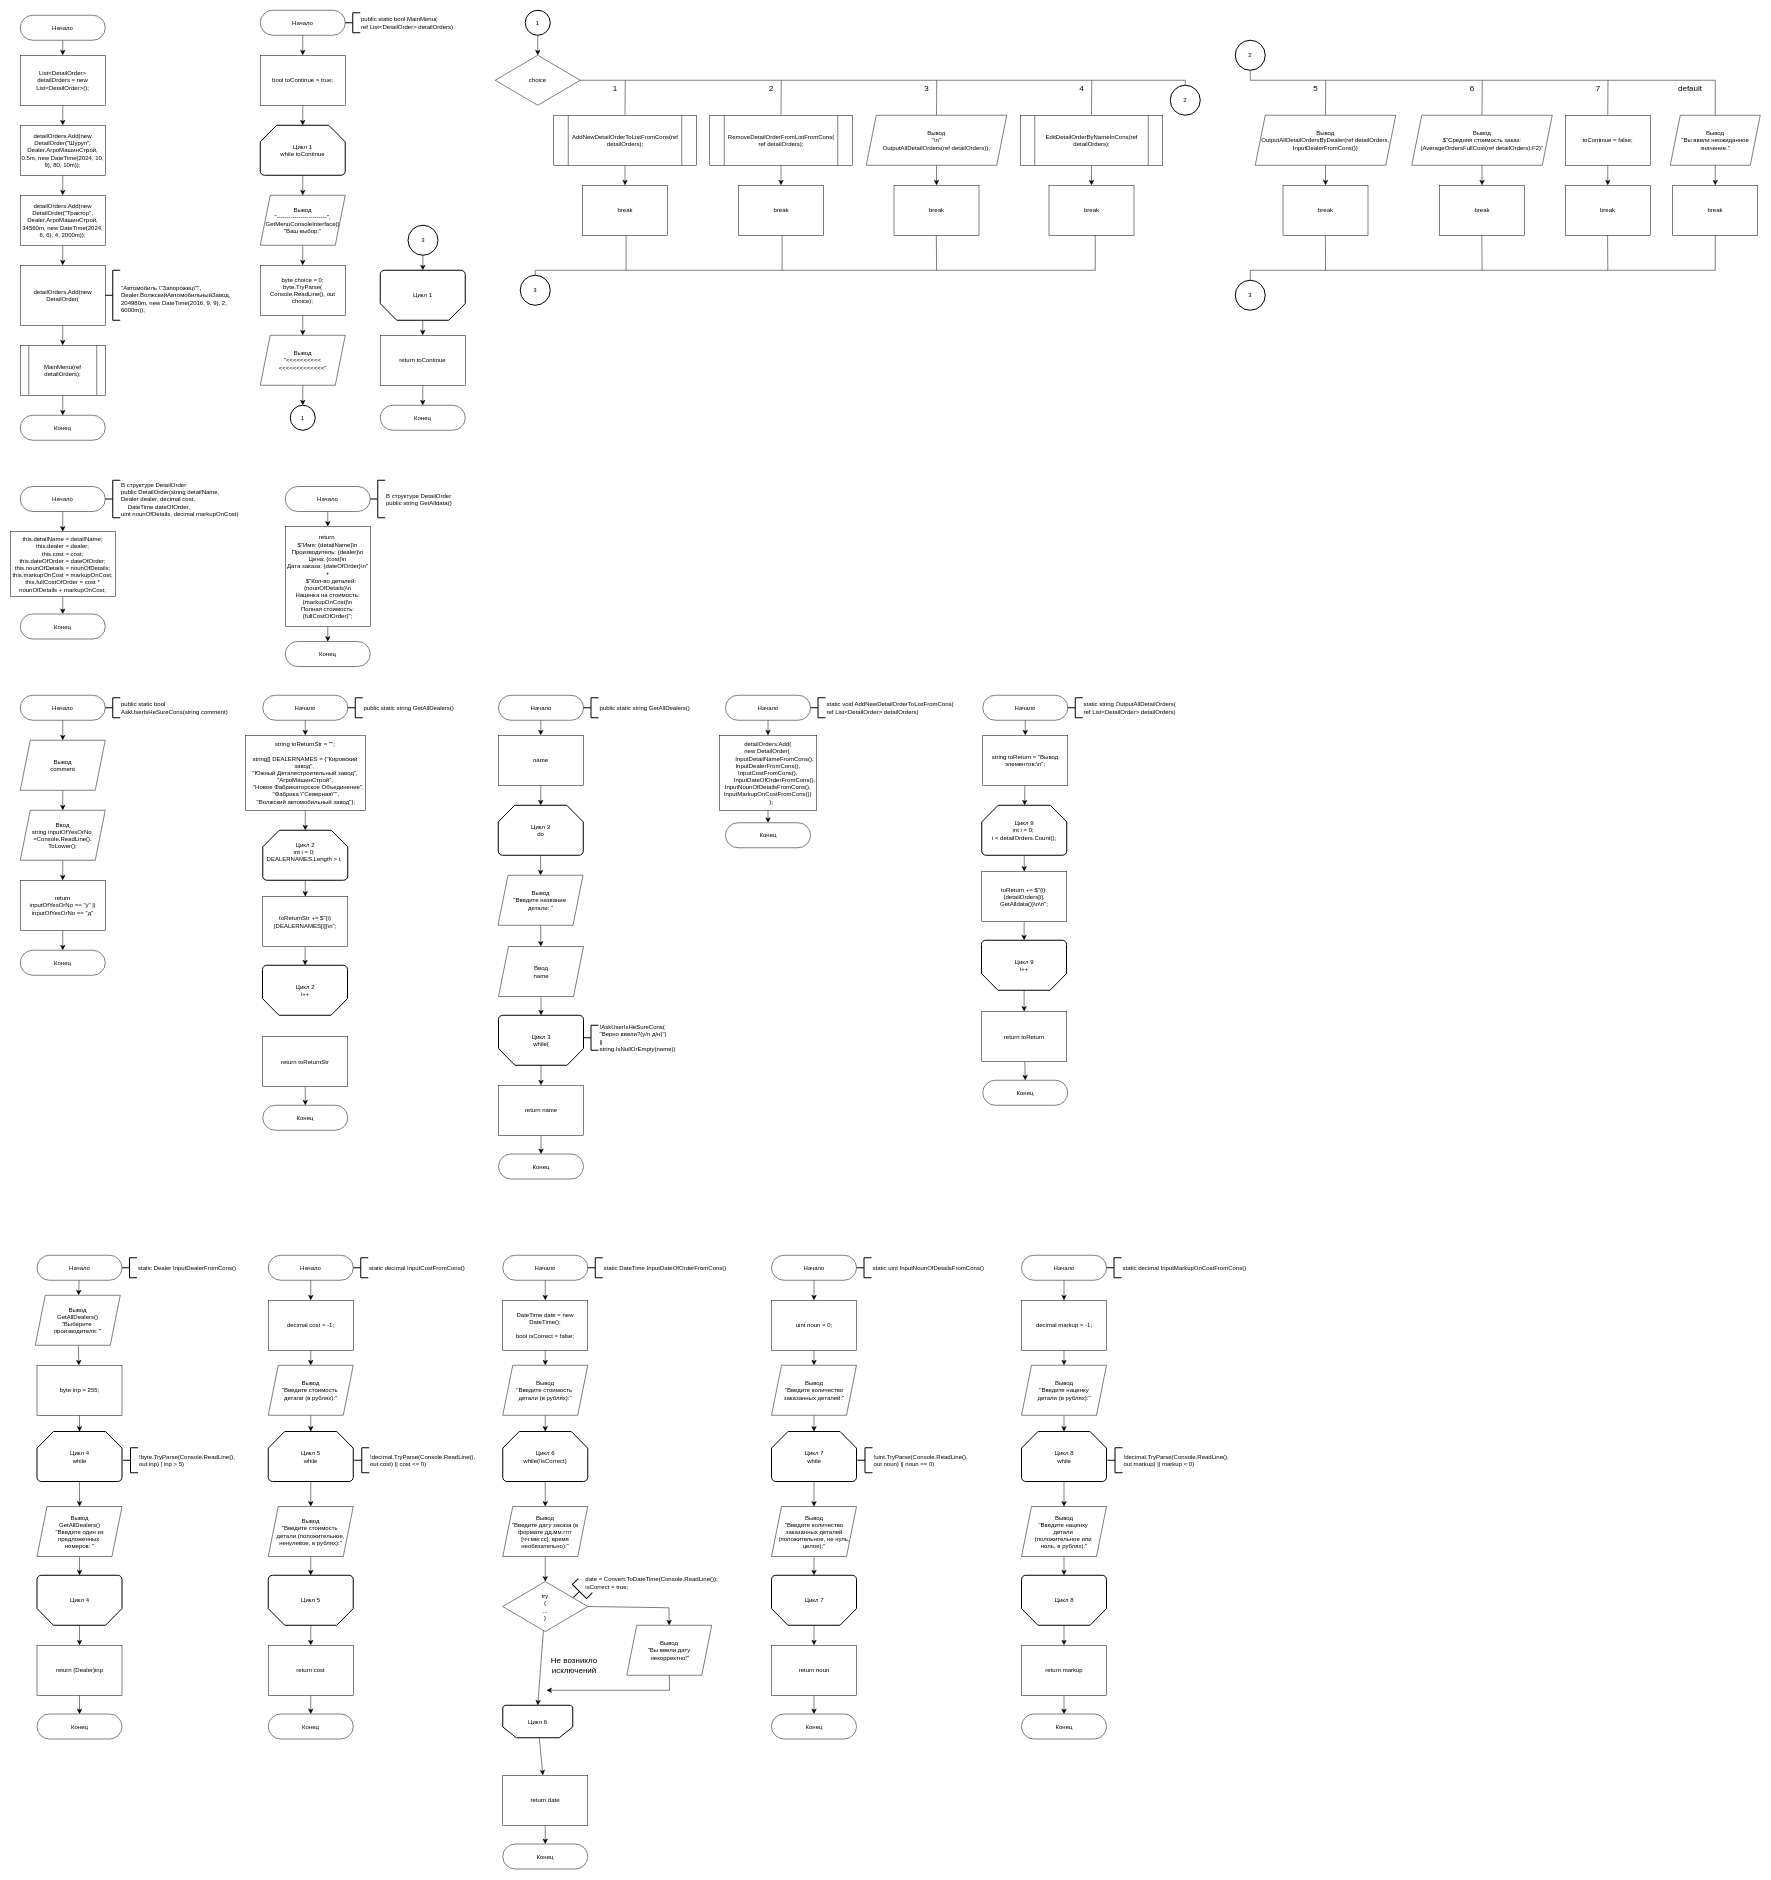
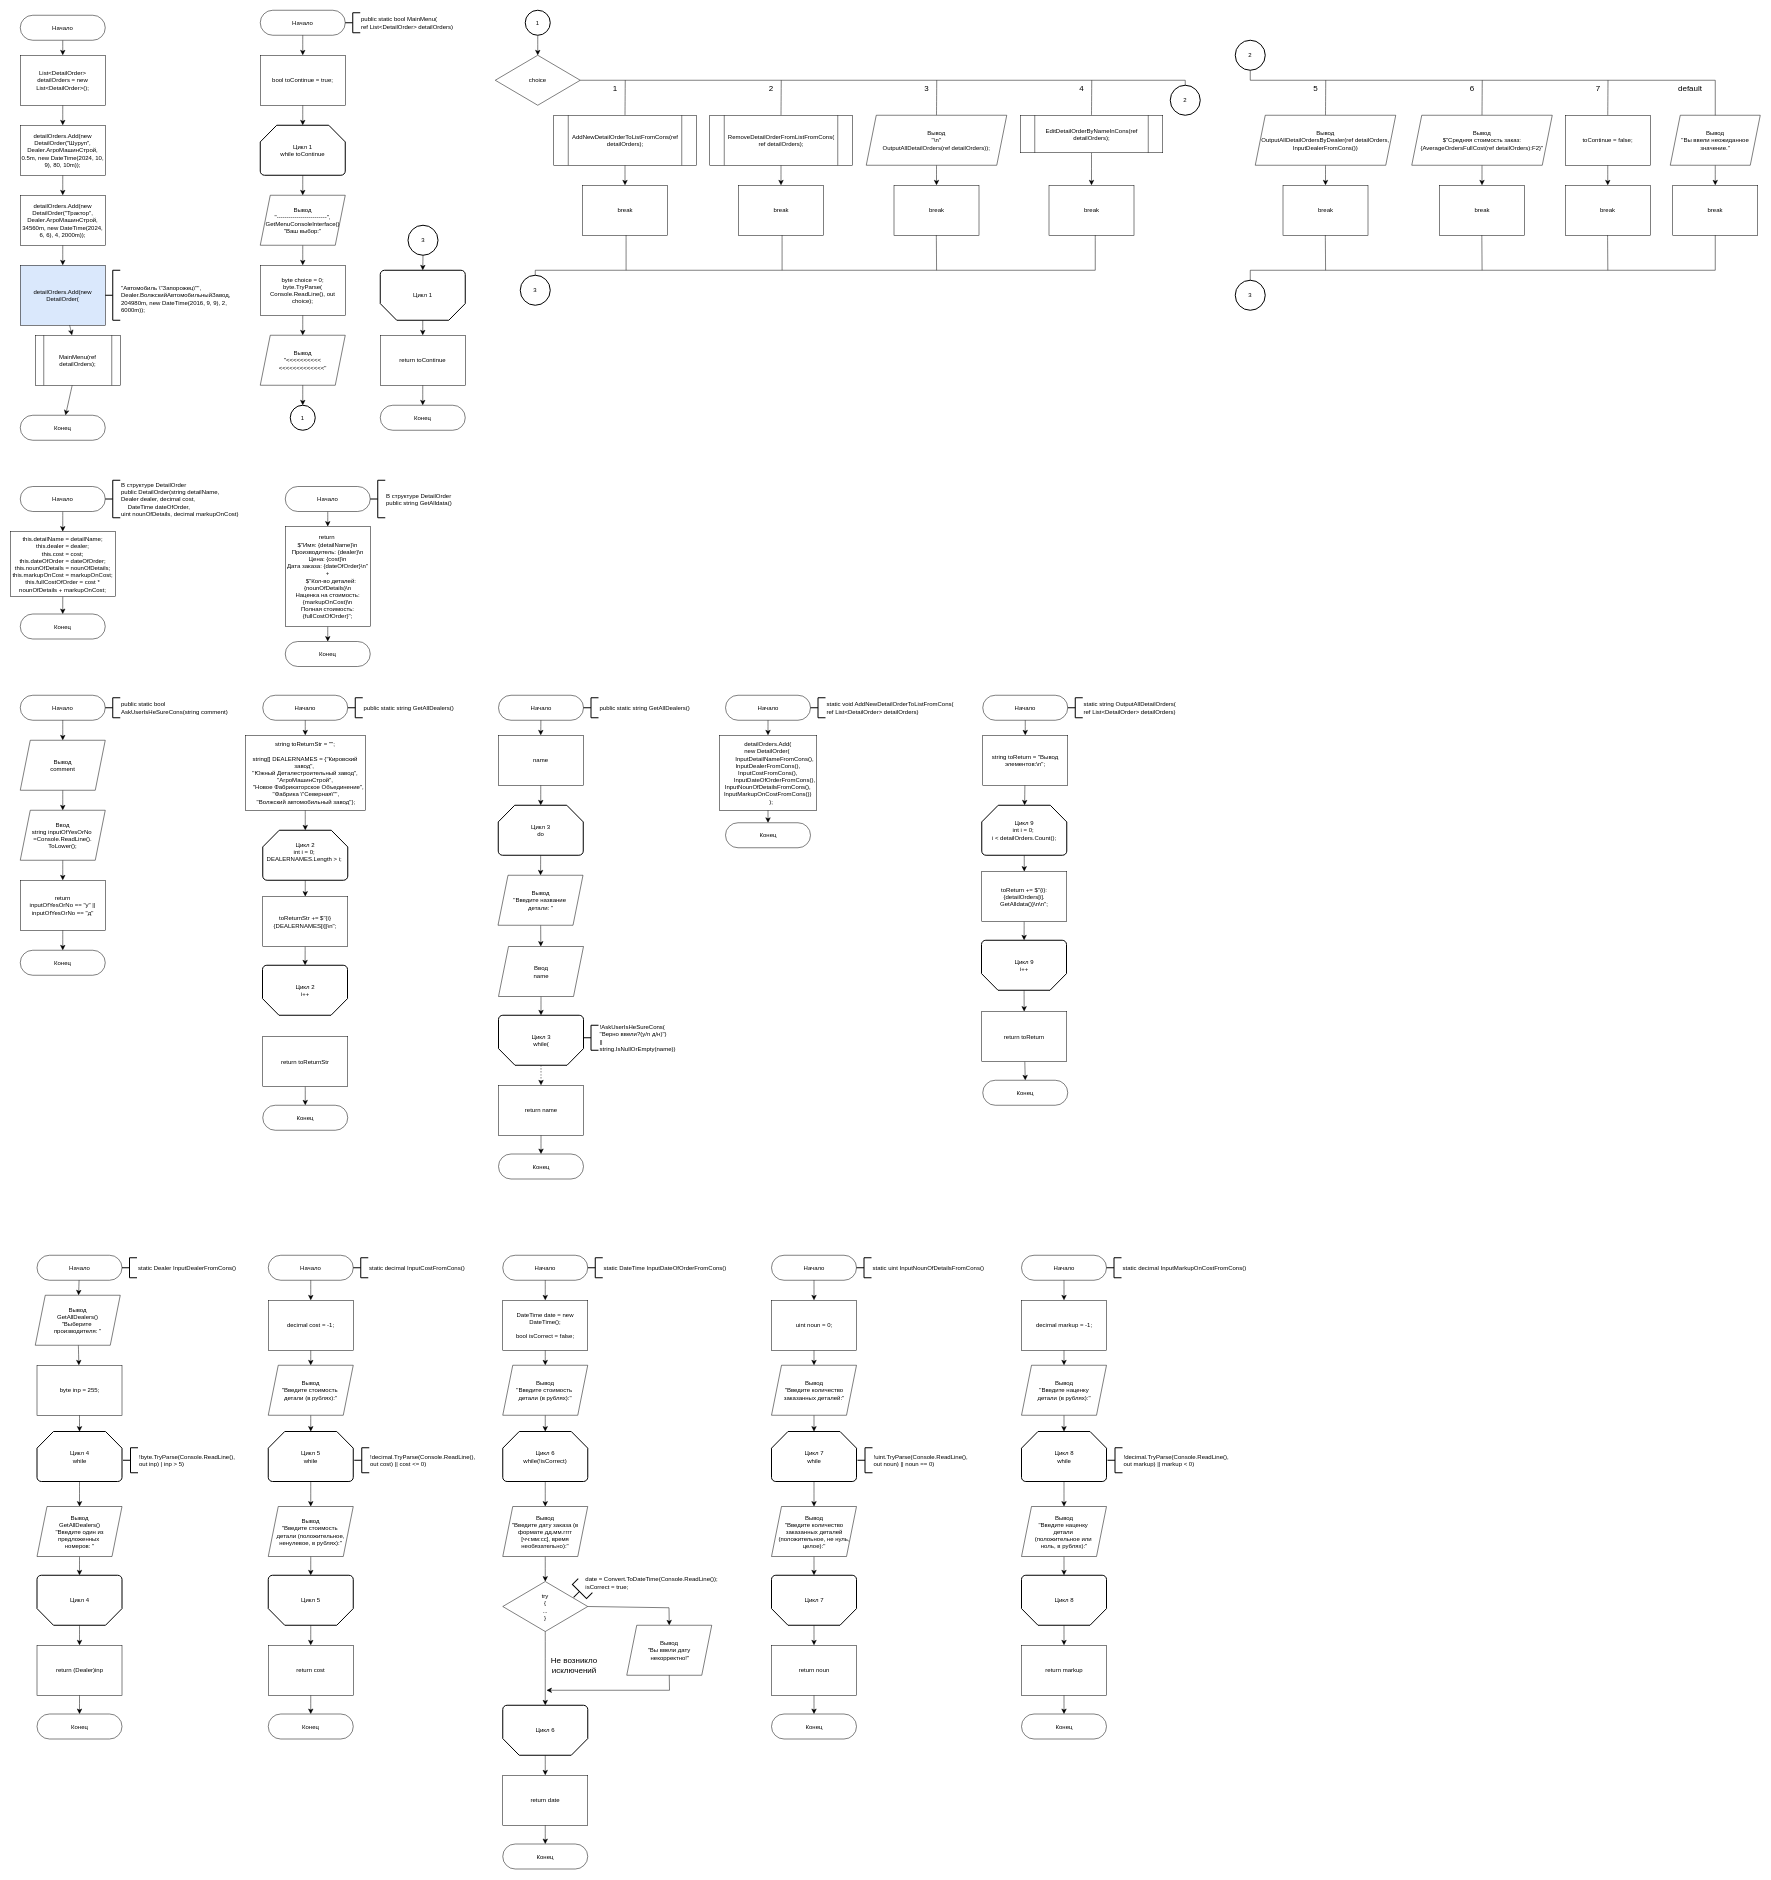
- <mxCell id="53" value="&lt;div&gt;EditDetailOrderByNameInCons(ref detailOrders);&lt;br&gt;&lt;/div&gt;" style="shape=process;whiteSpace=wrap;html=1;backgroundOutline=1;" vertex="1" parent="1"><mxGeometry x="2040" y="230" width="285" height="100" as="geometry" /></mxCell>
+ <mxCell id="53" value="&lt;div&gt;EditDetailOrderByNameInCons(ref detailOrders);&lt;br&gt;&lt;/div&gt;" style="shape=process;whiteSpace=wrap;html=1;backgroundOutline=1;" vertex="1" parent="1"><mxGeometry x="2040" y="230" width="285" height="75" as="geometry" /></mxCell>
- <mxCell id="14" value="detailOrders.Add(new DetailOrder(" style="rounded=0;whiteSpace=wrap;html=1;" vertex="1" parent="13"><mxGeometry width="170" height="120" as="geometry" /></mxCell>
+ <mxCell id="14" value="detailOrders.Add(new DetailOrder(" style="rounded=0;whiteSpace=wrap;html=1;fillColor=#dae8fc;" vertex="1" parent="13"><mxGeometry width="170" height="120" as="geometry" /></mxCell>
- <mxCell id="11" value="MainMenu(ref detailOrders);" style="shape=process;whiteSpace=wrap;html=1;backgroundOutline=1;" vertex="1" parent="1"><mxGeometry x="40" y="690" width="170" height="100" as="geometry" /></mxCell>
+ <mxCell id="11" value="MainMenu(ref detailOrders);" style="shape=process;whiteSpace=wrap;html=1;backgroundOutline=1;" vertex="1" parent="1"><mxGeometry x="70" y="670" width="170" height="100" as="geometry" /></mxCell>
- <mxCell id="142" value="" style="edgeStyle=none;curved=1;rounded=0;orthogonalLoop=1;jettySize=auto;html=1;fontSize=12;startSize=8;endSize=8;" edge="1" parent="1" source="143" target="145"><mxGeometry relative="1" as="geometry" /></mxCell>
+ <mxCell id="142" value="" style="edgeStyle=none;curved=1;rounded=0;orthogonalLoop=1;jettySize=auto;html=1;fontSize=12;startSize=8;endSize=8;dashed=1;" edge="1" parent="1" source="143" target="145"><mxGeometry relative="1" as="geometry" /></mxCell>
- <mxCell id="196" value="&lt;div&gt;Цикл 6&lt;/div&gt;" style="strokeWidth=2;html=1;shape=mxgraph.flowchart.loop_limit;whiteSpace=wrap;flipV=1;" vertex="1" parent="1"><mxGeometry x="1005" y="3410" width="140" height="65" as="geometry" /></mxCell>
+ <mxCell id="196" value="&lt;div&gt;Цикл 6&lt;/div&gt;" style="strokeWidth=2;html=1;shape=mxgraph.flowchart.loop_limit;whiteSpace=wrap;flipV=1;" vertex="1" parent="1"><mxGeometry x="1005" y="3410" width="170" height="100" as="geometry" /></mxCell>
